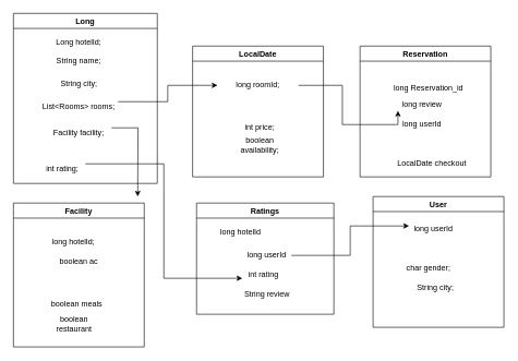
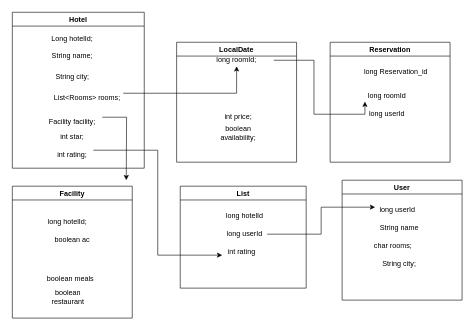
- <mxCell id="2" value="Long" style="swimlane;" vertex="1" parent="1"><mxGeometry x="20" y="20" width="220" height="260" as="geometry" /></mxCell>
+ <mxCell id="2" value="Hotel" style="swimlane;" vertex="1" parent="1"><mxGeometry x="20" y="20" width="220" height="260" as="geometry" /></mxCell>
- <mxCell id="11" value="long roomId;" style="text;html=1;strokeColor=none;fillColor=none;align=center;verticalAlign=middle;whiteSpace=wrap;rounded=0;" vertex="1" parent="10"><mxGeometry x="38" y="50" width="124" height="20" as="geometry" /></mxCell>
+ <mxCell id="11" value="long roomId;" style="text;html=1;strokeColor=none;fillColor=none;align=center;verticalAlign=middle;whiteSpace=wrap;rounded=0;" vertex="1" parent="10"><mxGeometry x="38" y="20" width="124" height="20" as="geometry" /></mxCell>
- <mxCell id="15" value="long Reservation_id" style="text;html=1;strokeColor=none;fillColor=none;align=center;verticalAlign=middle;whiteSpace=wrap;rounded=0;" vertex="1" parent="14"><mxGeometry x="50" y="50" width="110" height="30" as="geometry" /></mxCell>
+ <mxCell id="15" value="long Reservation_id" style="text;html=1;strokeColor=none;fillColor=none;align=center;verticalAlign=middle;whiteSpace=wrap;rounded=0;" vertex="1" parent="14"><mxGeometry x="55" y="35" width="110" height="30" as="geometry" /></mxCell>
- <mxCell id="9" value="&lt;br&gt;List&amp;lt;Rooms&amp;gt; rooms;" style="text;html=1;strokeColor=none;fillColor=none;align=center;verticalAlign=middle;whiteSpace=wrap;rounded=0;" vertex="1" parent="2"><mxGeometry x="40" y="120" width="120" height="30" as="geometry" /></mxCell>
+ <mxCell id="9" value="&lt;br&gt;List&amp;lt;Rooms&amp;gt; rooms;" style="text;html=1;strokeColor=none;fillColor=none;align=center;verticalAlign=middle;whiteSpace=wrap;rounded=0;" vertex="1" parent="2"><mxGeometry x="65" y="120" width="120" height="30" as="geometry" /></mxCell>
- <mxCell id="16" value="long review" style="text;html=1;strokeColor=none;fillColor=none;align=center;verticalAlign=middle;whiteSpace=wrap;rounded=0;" vertex="1" parent="14"><mxGeometry x="40" y="80" width="110" height="20" as="geometry" /></mxCell>
+ <mxCell id="16" value="long roomId" style="text;html=1;strokeColor=none;fillColor=none;align=center;verticalAlign=middle;whiteSpace=wrap;rounded=0;" vertex="1" parent="14"><mxGeometry x="40" y="80" width="110" height="20" as="geometry" /></mxCell>
+ <mxCell id="7" value="&lt;br&gt;int star;" style="text;html=1;strokeColor=none;fillColor=none;align=center;verticalAlign=middle;whiteSpace=wrap;rounded=0;" vertex="1" parent="2"><mxGeometry x="65" y="190" width="70" height="20" as="geometry" /></mxCell>
- <mxCell id="8" value="&lt;br&gt;int rating;" style="text;html=1;strokeColor=none;fillColor=none;align=center;verticalAlign=middle;whiteSpace=wrap;rounded=0;" vertex="1" parent="2"><mxGeometry x="40" y="220" width="70" height="20" as="geometry" /></mxCell>
+ <mxCell id="8" value="&lt;br&gt;int rating;" style="text;html=1;strokeColor=none;fillColor=none;align=center;verticalAlign=middle;whiteSpace=wrap;rounded=0;" vertex="1" parent="2"><mxGeometry x="65" y="220" width="70" height="20" as="geometry" /></mxCell>
- <mxCell id="18" value="LocalDate checkout" style="text;html=1;strokeColor=none;fillColor=none;align=center;verticalAlign=middle;whiteSpace=wrap;rounded=0;" vertex="1" parent="14"><mxGeometry x="50" y="170" width="120" height="20" as="geometry" /></mxCell>
- <mxCell id="27" value="Ratings" style="swimlane;" vertex="1" parent="1"><mxGeometry x="300" y="310" width="210" height="170" as="geometry" /></mxCell>
+ <mxCell id="27" value="List" style="swimlane;" vertex="1" parent="1"><mxGeometry x="300" y="310" width="210" height="170" as="geometry" /></mxCell>
- <mxCell id="31" value="long hotelId" style="text;html=1;strokeColor=none;fillColor=none;align=center;verticalAlign=middle;whiteSpace=wrap;rounded=0;" vertex="1" parent="27"><mxGeometry x="30" y="35" width="75" height="20" as="geometry" /></mxCell>
+ <mxCell id="31" value="long hotelId" style="text;html=1;strokeColor=none;fillColor=none;align=center;verticalAlign=middle;whiteSpace=wrap;rounded=0;" vertex="1" parent="27"><mxGeometry x="70" y="40" width="75" height="20" as="geometry" /></mxCell>
+ <mxCell id="36" value="String name" style="text;html=1;strokeColor=none;fillColor=none;align=center;verticalAlign=middle;whiteSpace=wrap;rounded=0;" vertex="1" parent="33"><mxGeometry x="47.5" y="70" width="95" height="20" as="geometry" /></mxCell>
- <mxCell id="37" value="char gender;" style="text;html=1;strokeColor=none;fillColor=none;align=center;verticalAlign=middle;whiteSpace=wrap;rounded=0;" vertex="1" parent="33"><mxGeometry x="40" y="100" width="90" height="20" as="geometry" /></mxCell>
+ <mxCell id="37" value="char rooms;" style="text;html=1;strokeColor=none;fillColor=none;align=center;verticalAlign=middle;whiteSpace=wrap;rounded=0;" vertex="1" parent="33"><mxGeometry x="40" y="100" width="90" height="20" as="geometry" /></mxCell>
- <mxCell id="28" value="String review" style="text;html=1;strokeColor=none;fillColor=none;align=center;verticalAlign=middle;whiteSpace=wrap;rounded=0;" vertex="1" parent="27"><mxGeometry x="62.5" y="130" width="90" height="20" as="geometry" /></mxCell>
